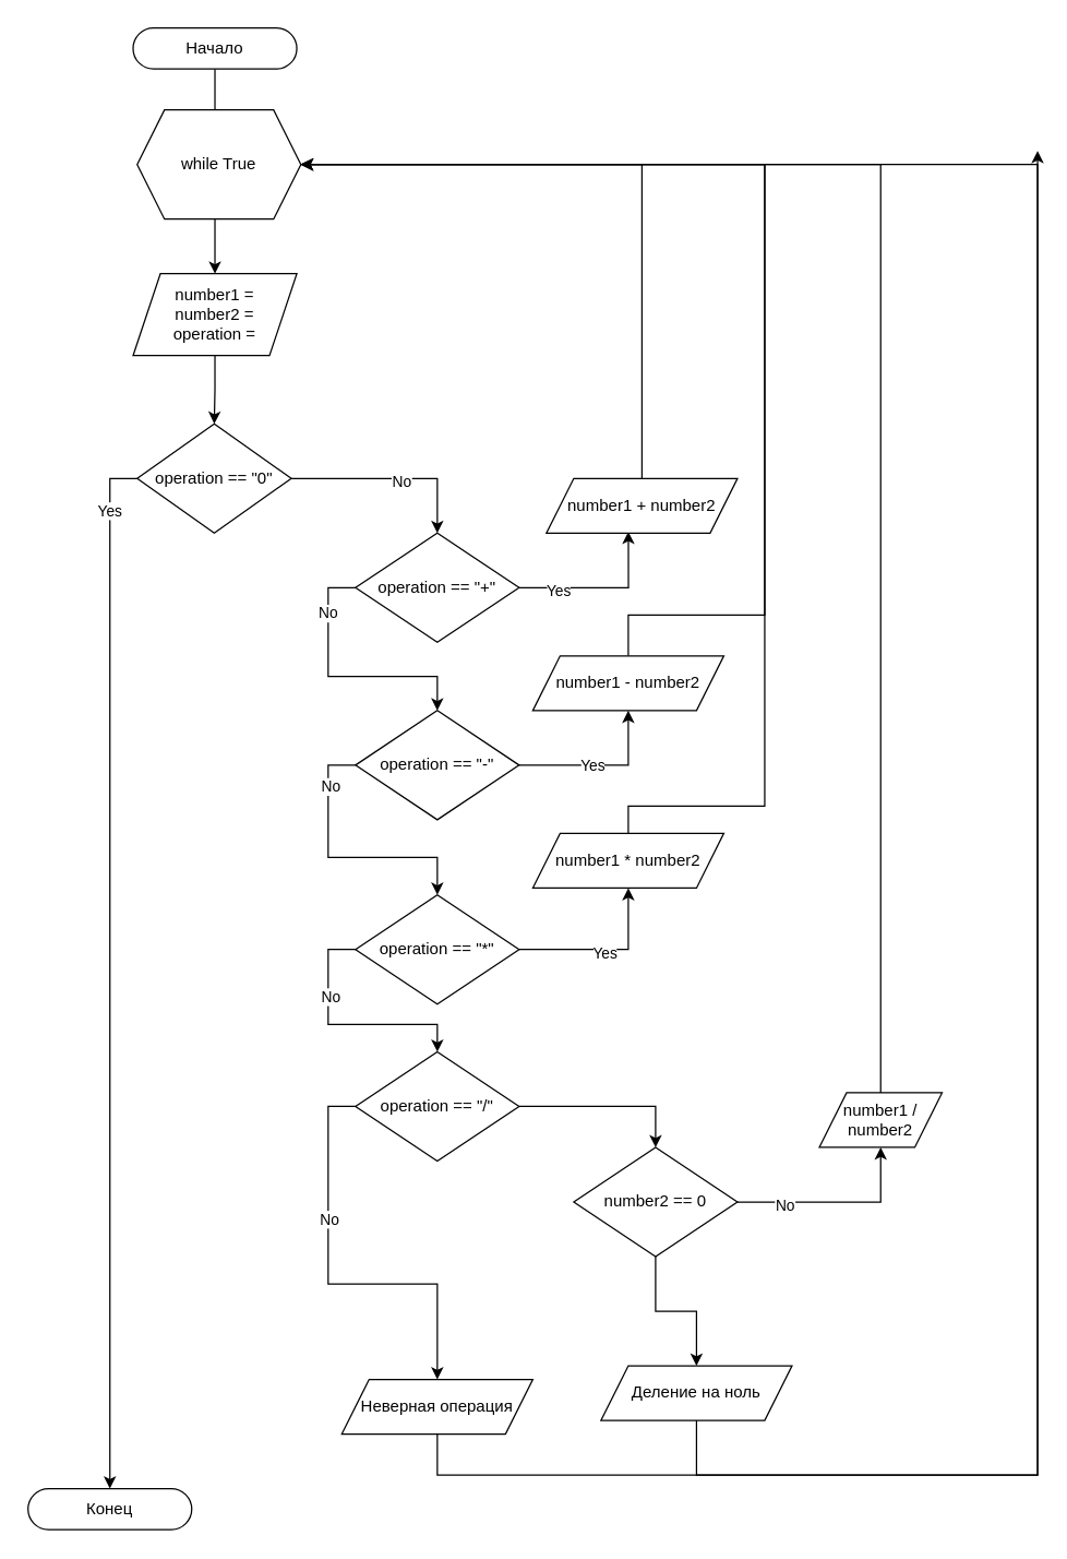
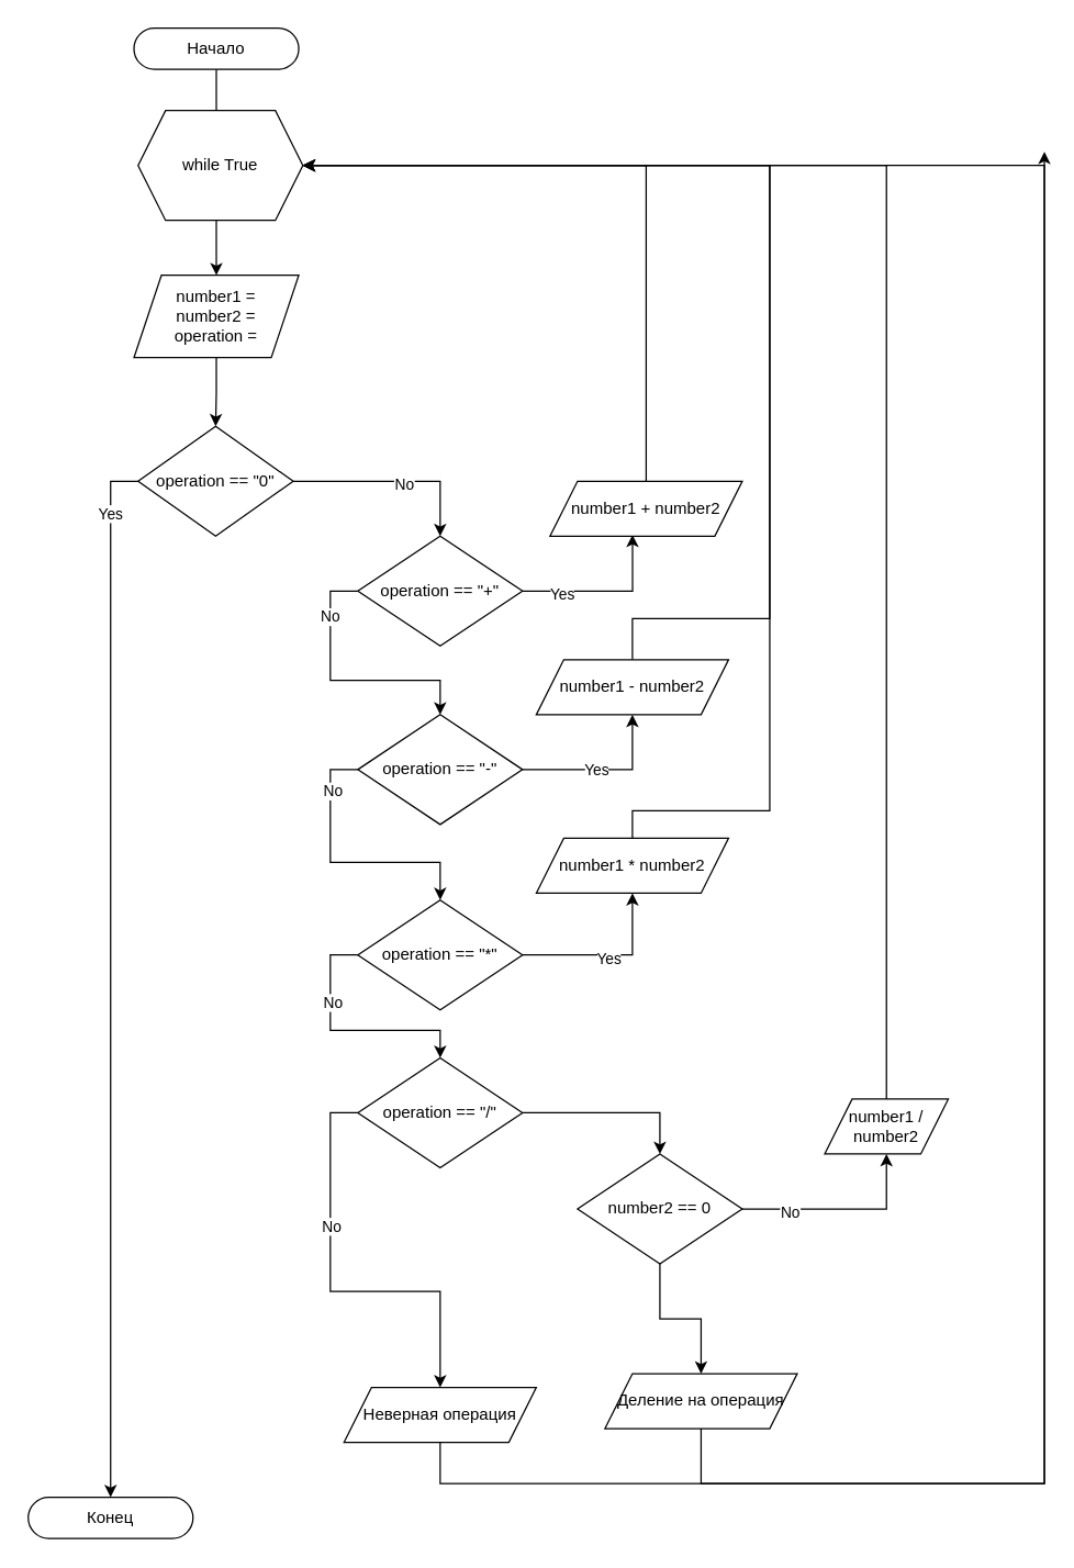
- <mxCell id="47" value="Деление на ноль" style="shape=parallelogram;perimeter=parallelogramPerimeter;whiteSpace=wrap;html=1;fixedSize=1;" vertex="1" parent="1"><mxGeometry x="440" y="1000" width="140" height="40" as="geometry" /></mxCell>
+ <mxCell id="47" value="Деление на операция" style="shape=parallelogram;perimeter=parallelogramPerimeter;whiteSpace=wrap;html=1;fixedSize=1;" vertex="1" parent="1"><mxGeometry x="440" y="1000" width="140" height="40" as="geometry" /></mxCell>
